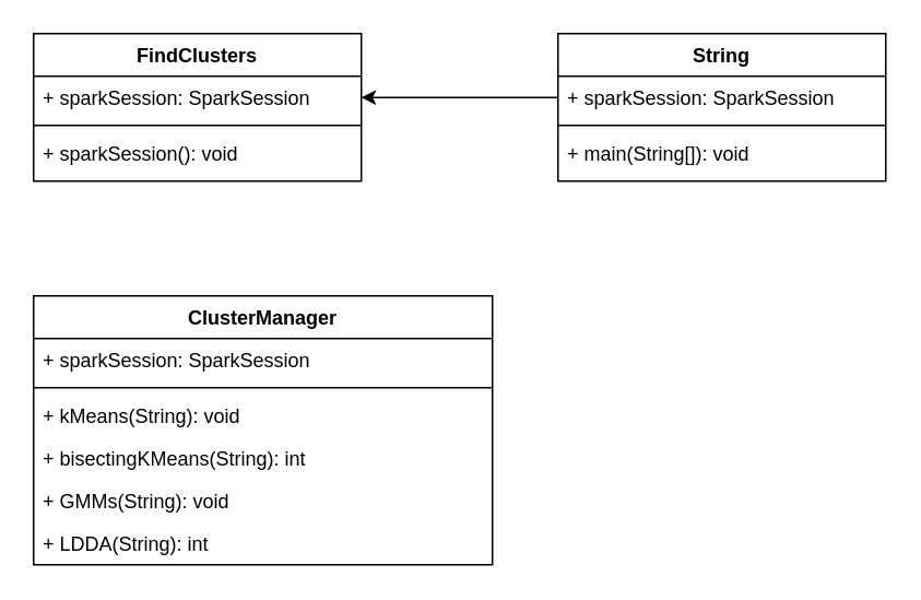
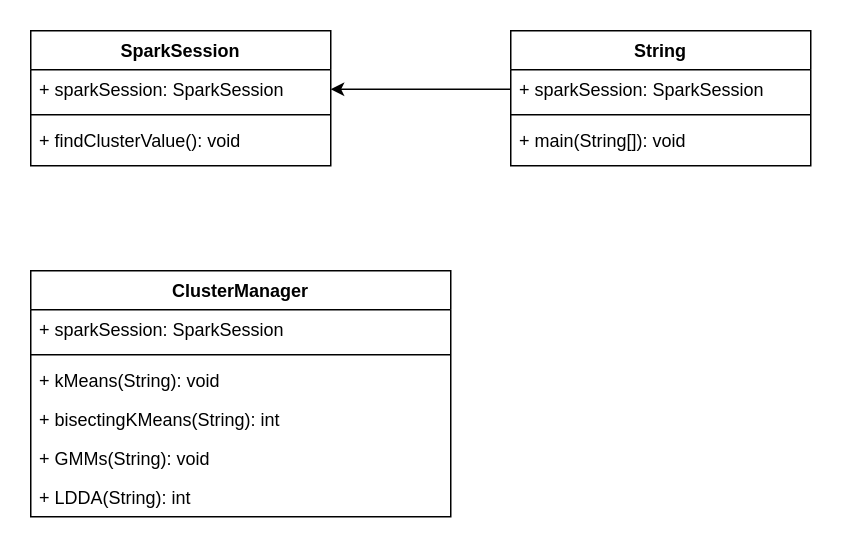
- <mxCell id="9" value="FindClusters" style="swimlane;fontStyle=1;align=center;verticalAlign=top;childLayout=stackLayout;horizontal=1;startSize=26;horizontalStack=0;resizeParent=1;resizeParentMax=0;resizeLast=0;collapsible=1;marginBottom=0;" vertex="1" parent="1"><mxGeometry x="20" y="20" width="200" height="90" as="geometry" /></mxCell>
+ <mxCell id="9" value="SparkSession" style="swimlane;fontStyle=1;align=center;verticalAlign=top;childLayout=stackLayout;horizontal=1;startSize=26;horizontalStack=0;resizeParent=1;resizeParentMax=0;resizeLast=0;collapsible=1;marginBottom=0;" vertex="1" parent="1"><mxGeometry x="20" y="20" width="200" height="90" as="geometry" /></mxCell>
- <mxCell id="12" value="+ sparkSession(): void" style="text;strokeColor=none;fillColor=none;align=left;verticalAlign=top;spacingLeft=4;spacingRight=4;overflow=hidden;rotatable=0;points=[[0,0.5],[1,0.5]];portConstraint=eastwest;" vertex="1" parent="9"><mxGeometry y="60" width="200" height="30" as="geometry" /></mxCell>
+ <mxCell id="12" value="+ findClusterValue(): void" style="text;strokeColor=none;fillColor=none;align=left;verticalAlign=top;spacingLeft=4;spacingRight=4;overflow=hidden;rotatable=0;points=[[0,0.5],[1,0.5]];portConstraint=eastwest;" vertex="1" parent="9"><mxGeometry y="60" width="200" height="30" as="geometry" /></mxCell>
